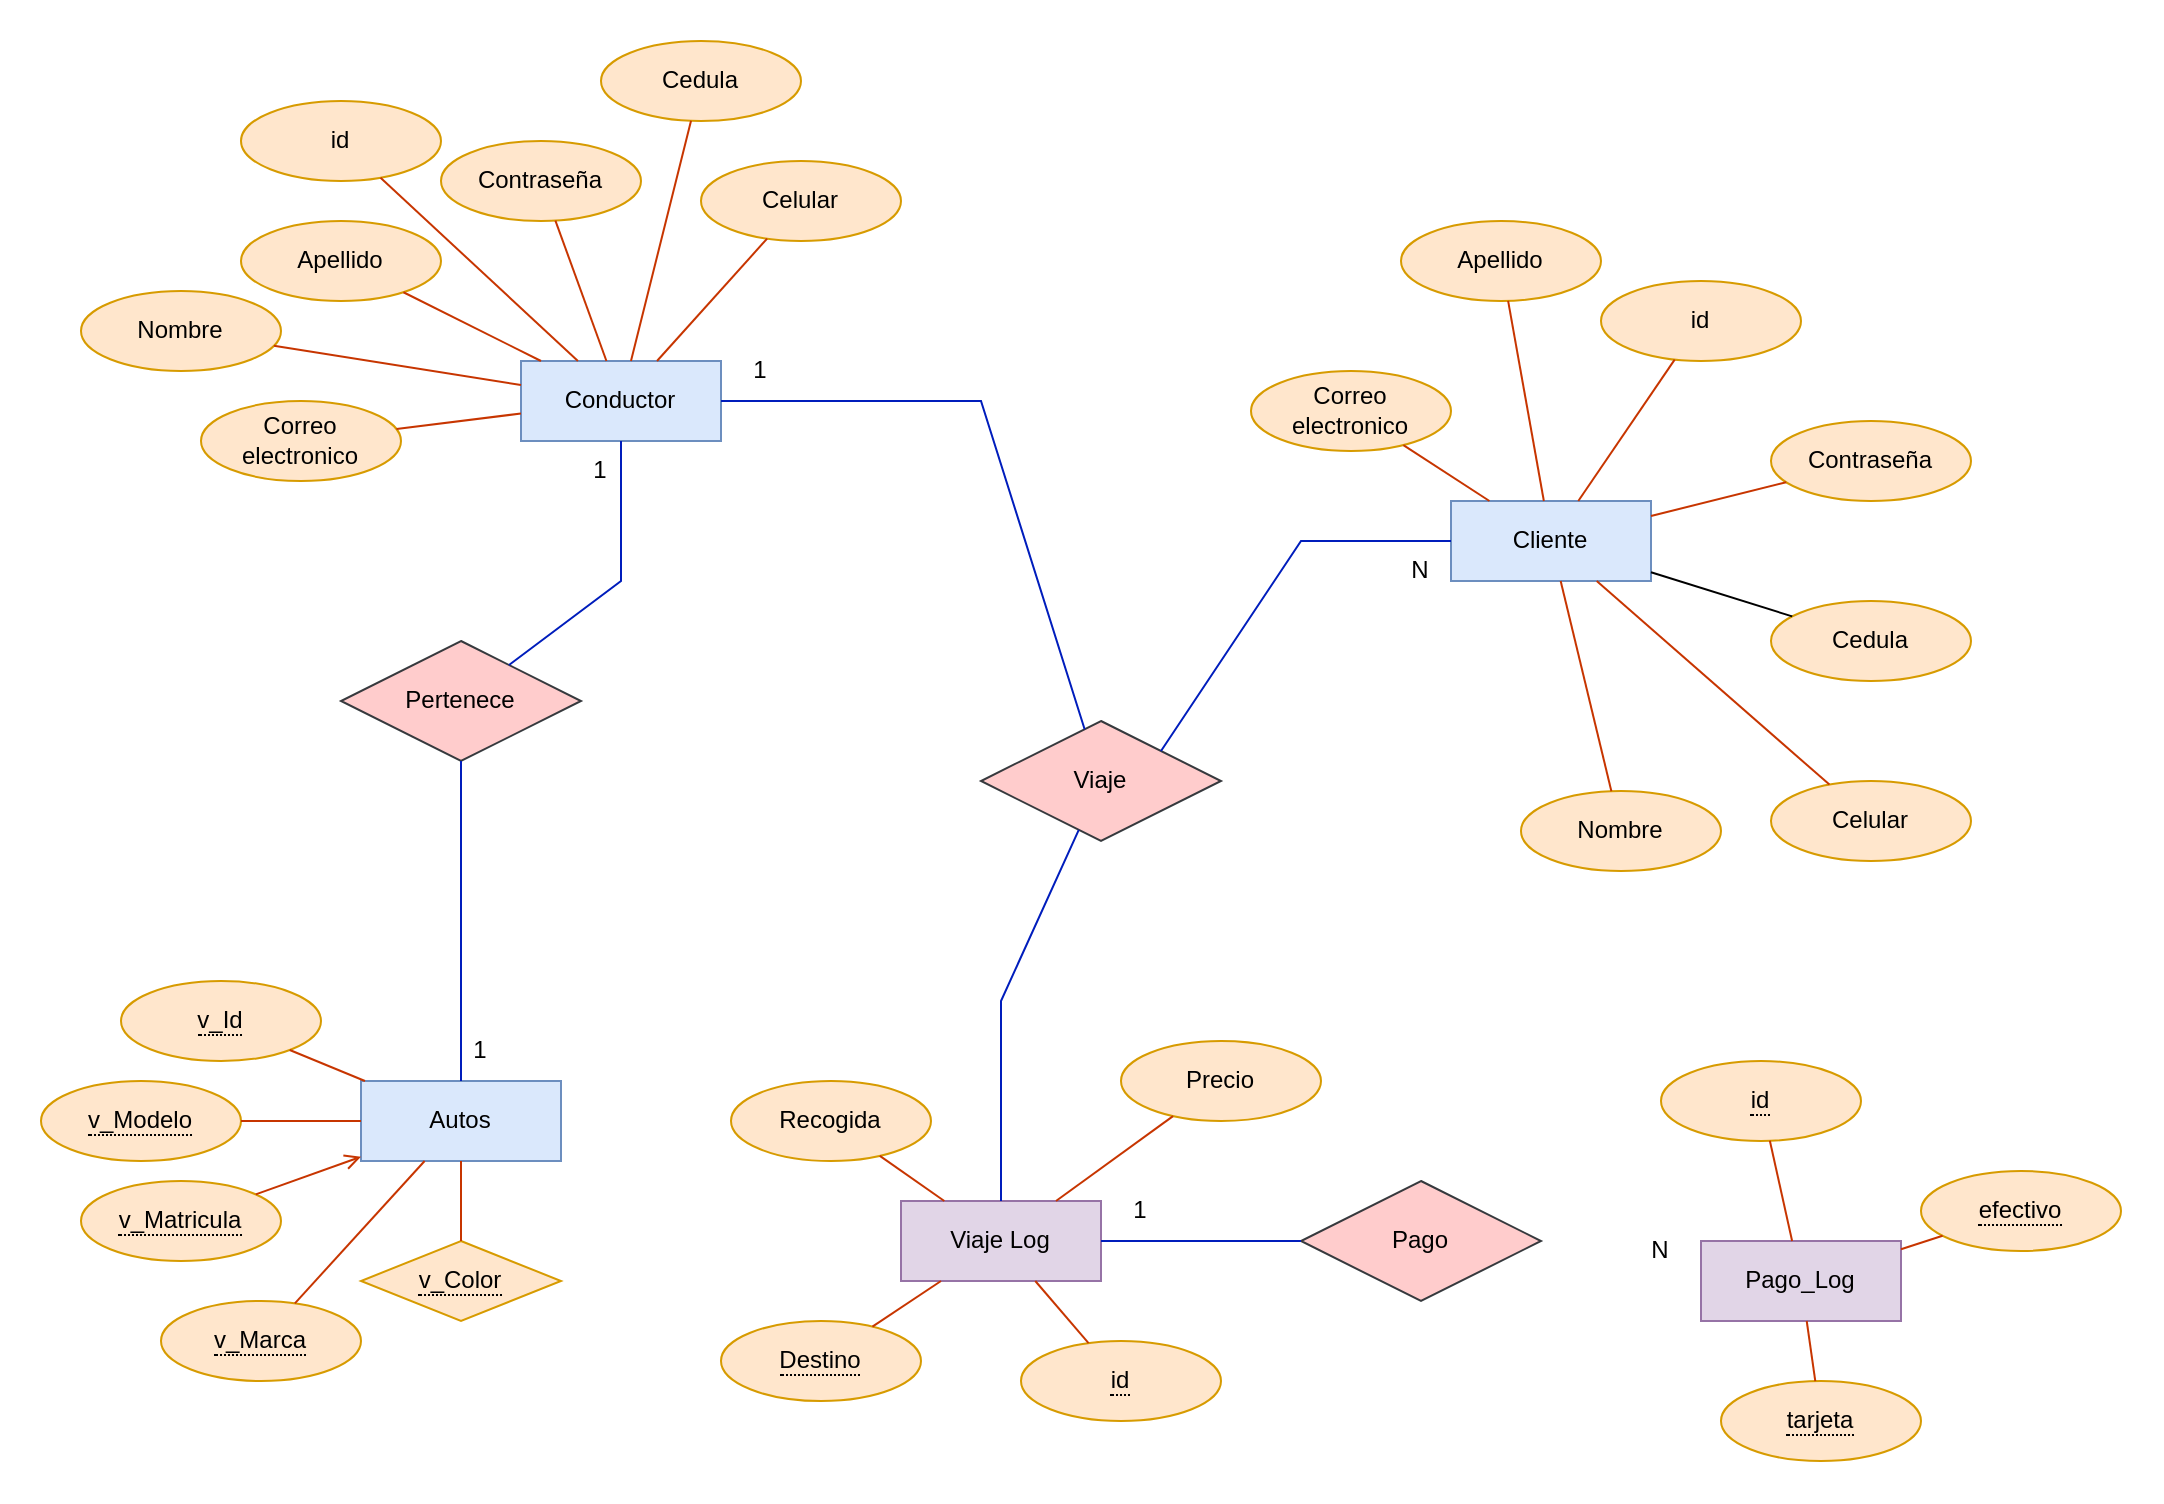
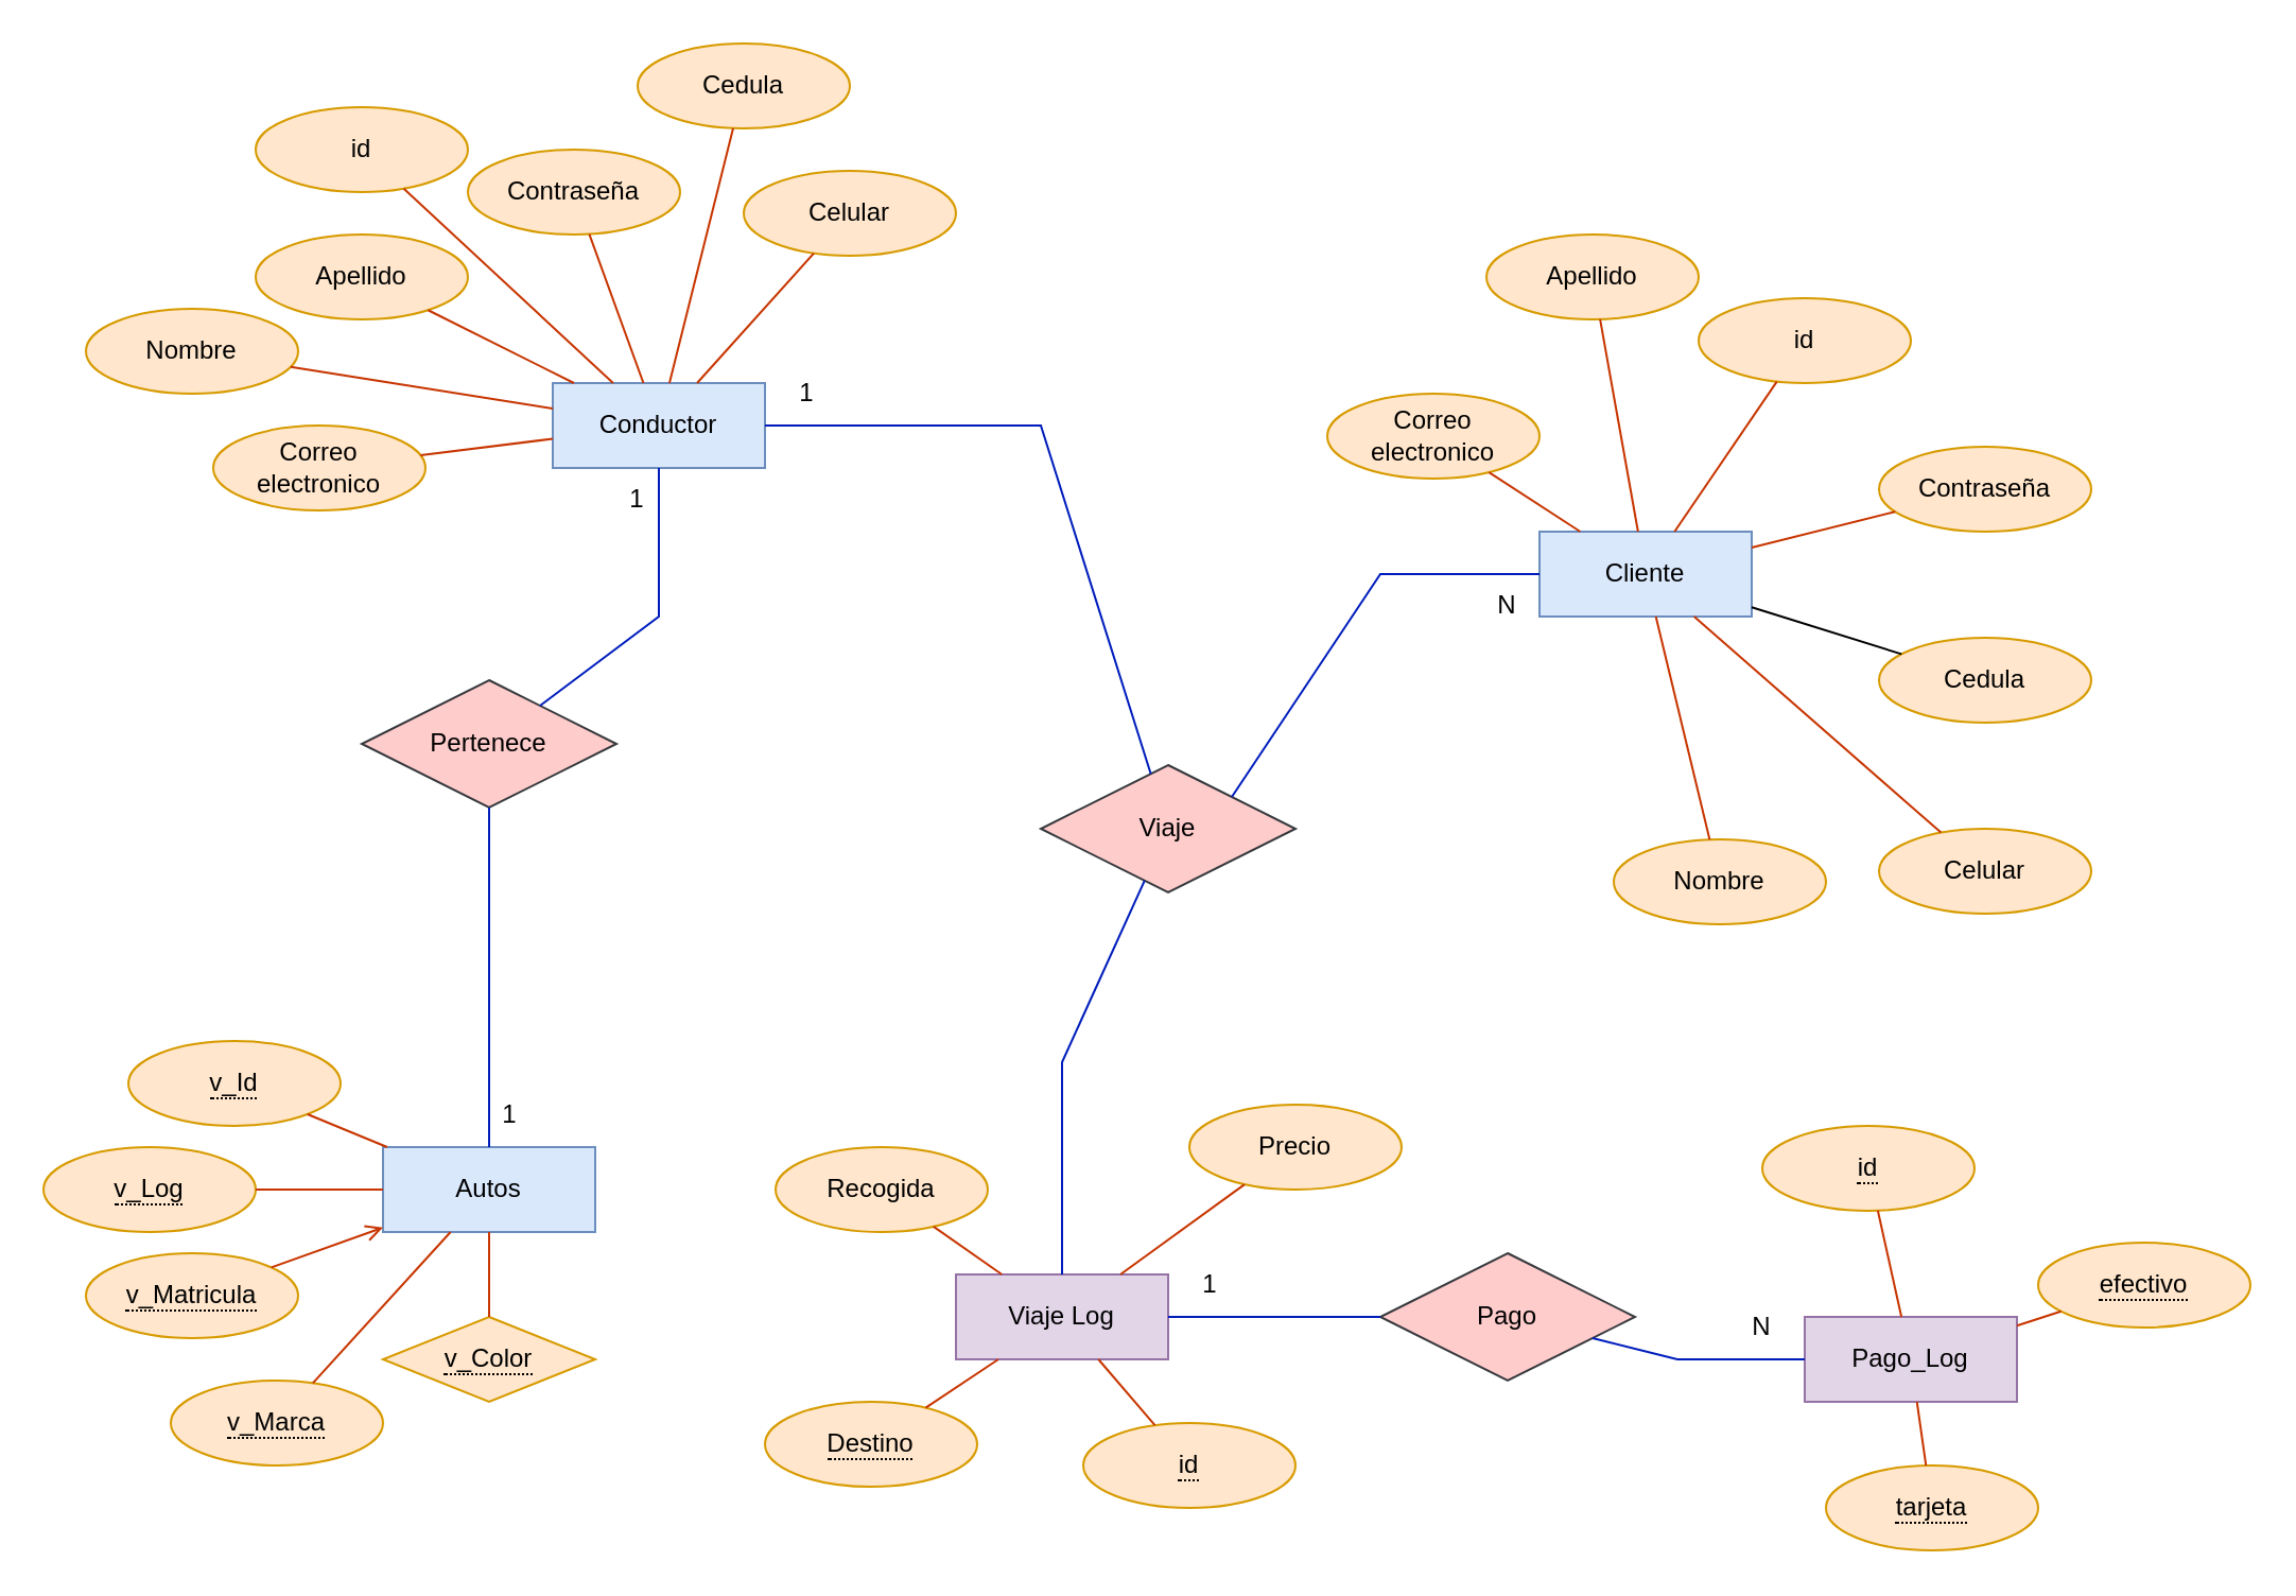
- <mxCell id="37" value="&lt;span style=&quot;border-bottom: 1px dotted&quot;&gt;v_Modelo&lt;br&gt;&lt;/span&gt;" style="ellipse;whiteSpace=wrap;html=1;align=center;fillColor=#ffe6cc;strokeColor=#d79b00;" vertex="1" parent="1"><mxGeometry x="20" y="540" width="100" height="40" as="geometry" /></mxCell>
+ <mxCell id="37" value="&lt;span style=&quot;border-bottom: 1px dotted&quot;&gt;v_Log&lt;br&gt;&lt;/span&gt;" style="ellipse;whiteSpace=wrap;html=1;align=center;fillColor=#ffe6cc;strokeColor=#d79b00;" vertex="1" parent="1"><mxGeometry x="20" y="540" width="100" height="40" as="geometry" /></mxCell>
+ <mxCell id="70" value="" style="endArrow=none;html=1;rounded=0;fillColor=#0050ef;strokeColor=#001DBC;" edge="1" parent="1" source="68" target="49"><mxGeometry width="50" height="50" relative="1" as="geometry"><mxPoint x="530" y="410" as="sourcePoint" /><mxPoint x="580" y="360" as="targetPoint" /><Array as="points"><mxPoint x="790" y="640" /></Array></mxGeometry></mxCell>
